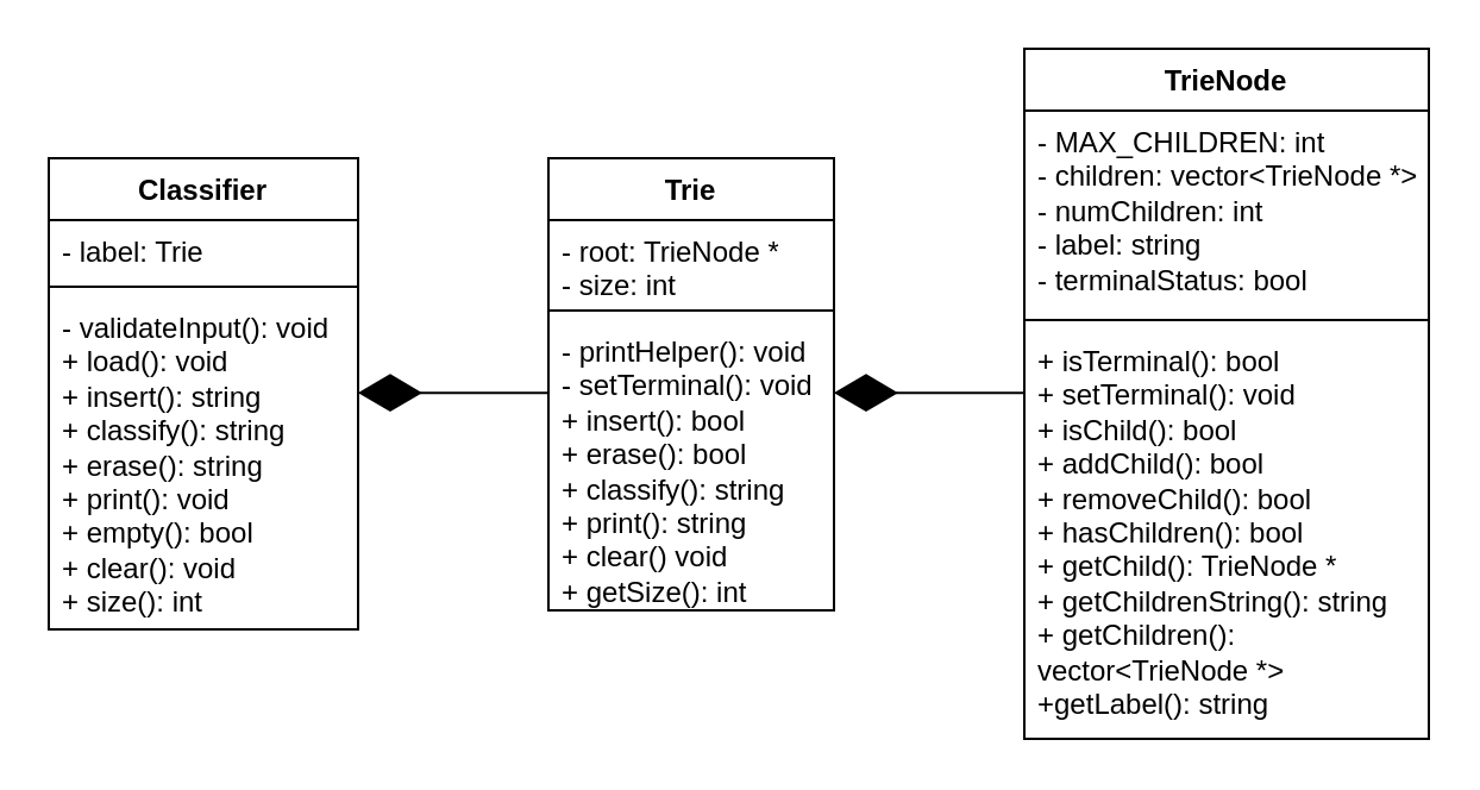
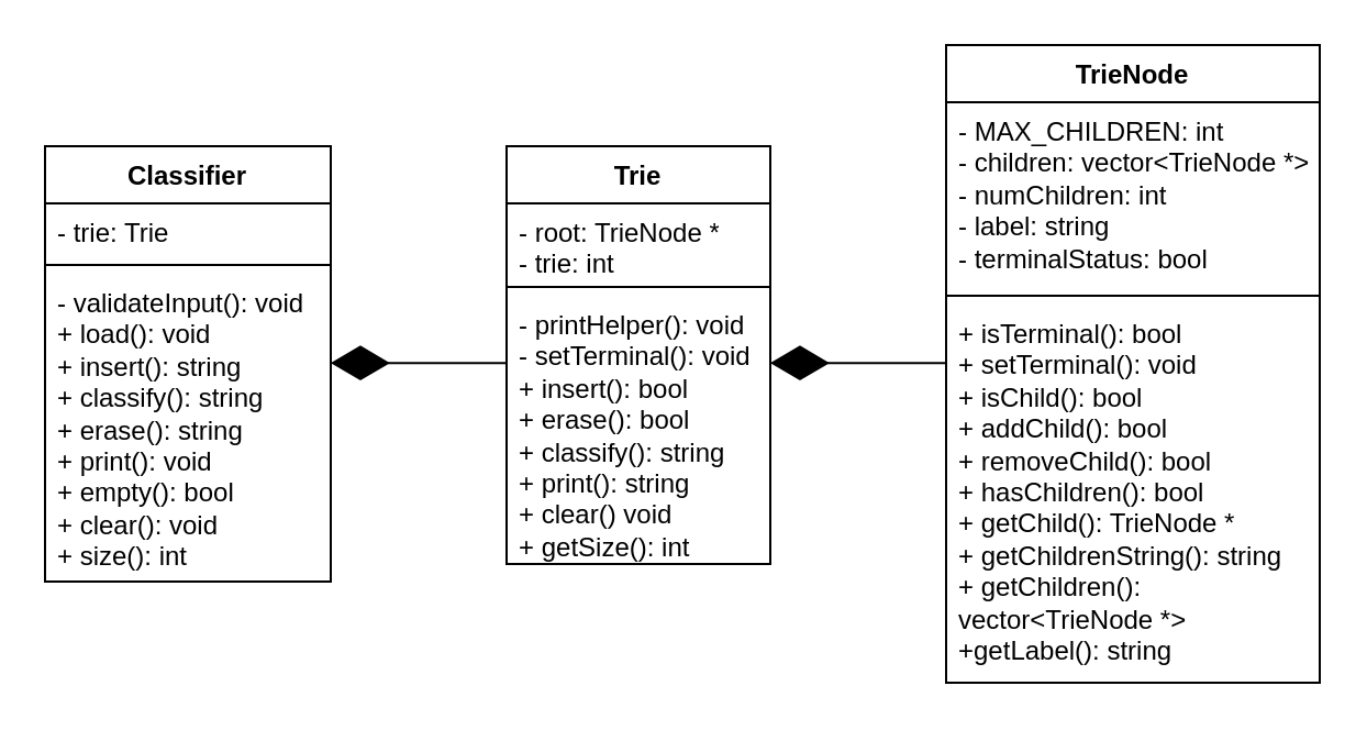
- <mxCell id="11" value="- label: Trie" style="text;strokeColor=none;fillColor=none;align=left;verticalAlign=top;spacingLeft=4;spacingRight=4;overflow=hidden;rotatable=0;points=[[0,0.5],[1,0.5]];portConstraint=eastwest;whiteSpace=wrap;html=1;" vertex="1" parent="10"><mxGeometry y="26" width="130" height="24" as="geometry" /></mxCell>
+ <mxCell id="11" value="- trie: Trie" style="text;strokeColor=none;fillColor=none;align=left;verticalAlign=top;spacingLeft=4;spacingRight=4;overflow=hidden;rotatable=0;points=[[0,0.5],[1,0.5]];portConstraint=eastwest;whiteSpace=wrap;html=1;" vertex="1" parent="10"><mxGeometry y="26" width="130" height="24" as="geometry" /></mxCell>
- <mxCell id="7" value="- root: TrieNode *&lt;div&gt;- size: int&lt;/div&gt;" style="text;strokeColor=none;fillColor=none;align=left;verticalAlign=top;spacingLeft=4;spacingRight=4;overflow=hidden;rotatable=0;points=[[0,0.5],[1,0.5]];portConstraint=eastwest;whiteSpace=wrap;html=1;" vertex="1" parent="6"><mxGeometry y="26" width="120" height="34" as="geometry" /></mxCell>
+ <mxCell id="7" value="- root: TrieNode *&lt;div&gt;- trie: int&lt;/div&gt;" style="text;strokeColor=none;fillColor=none;align=left;verticalAlign=top;spacingLeft=4;spacingRight=4;overflow=hidden;rotatable=0;points=[[0,0.5],[1,0.5]];portConstraint=eastwest;whiteSpace=wrap;html=1;" vertex="1" parent="6"><mxGeometry y="26" width="120" height="34" as="geometry" /></mxCell>
